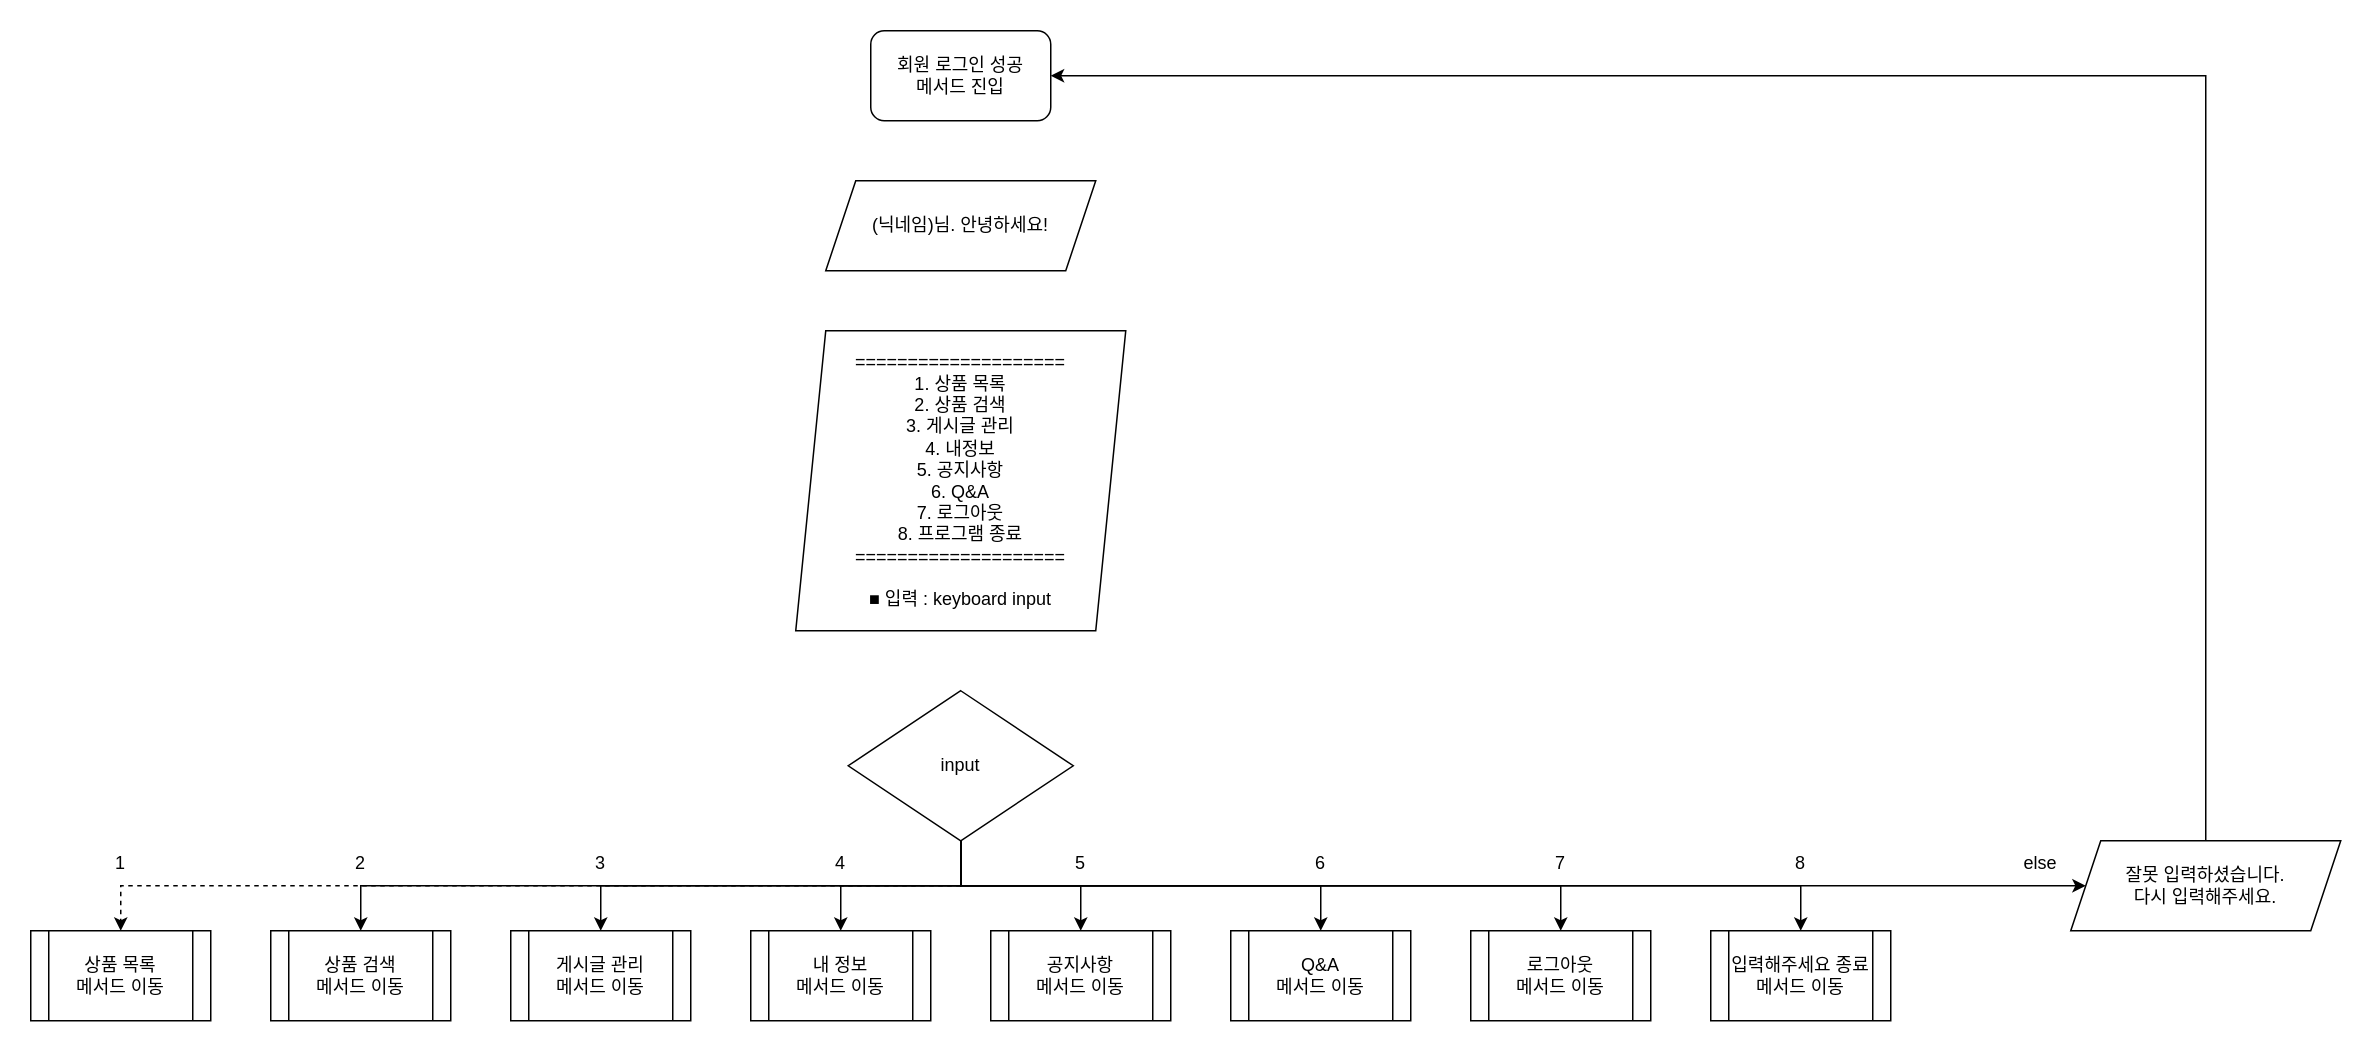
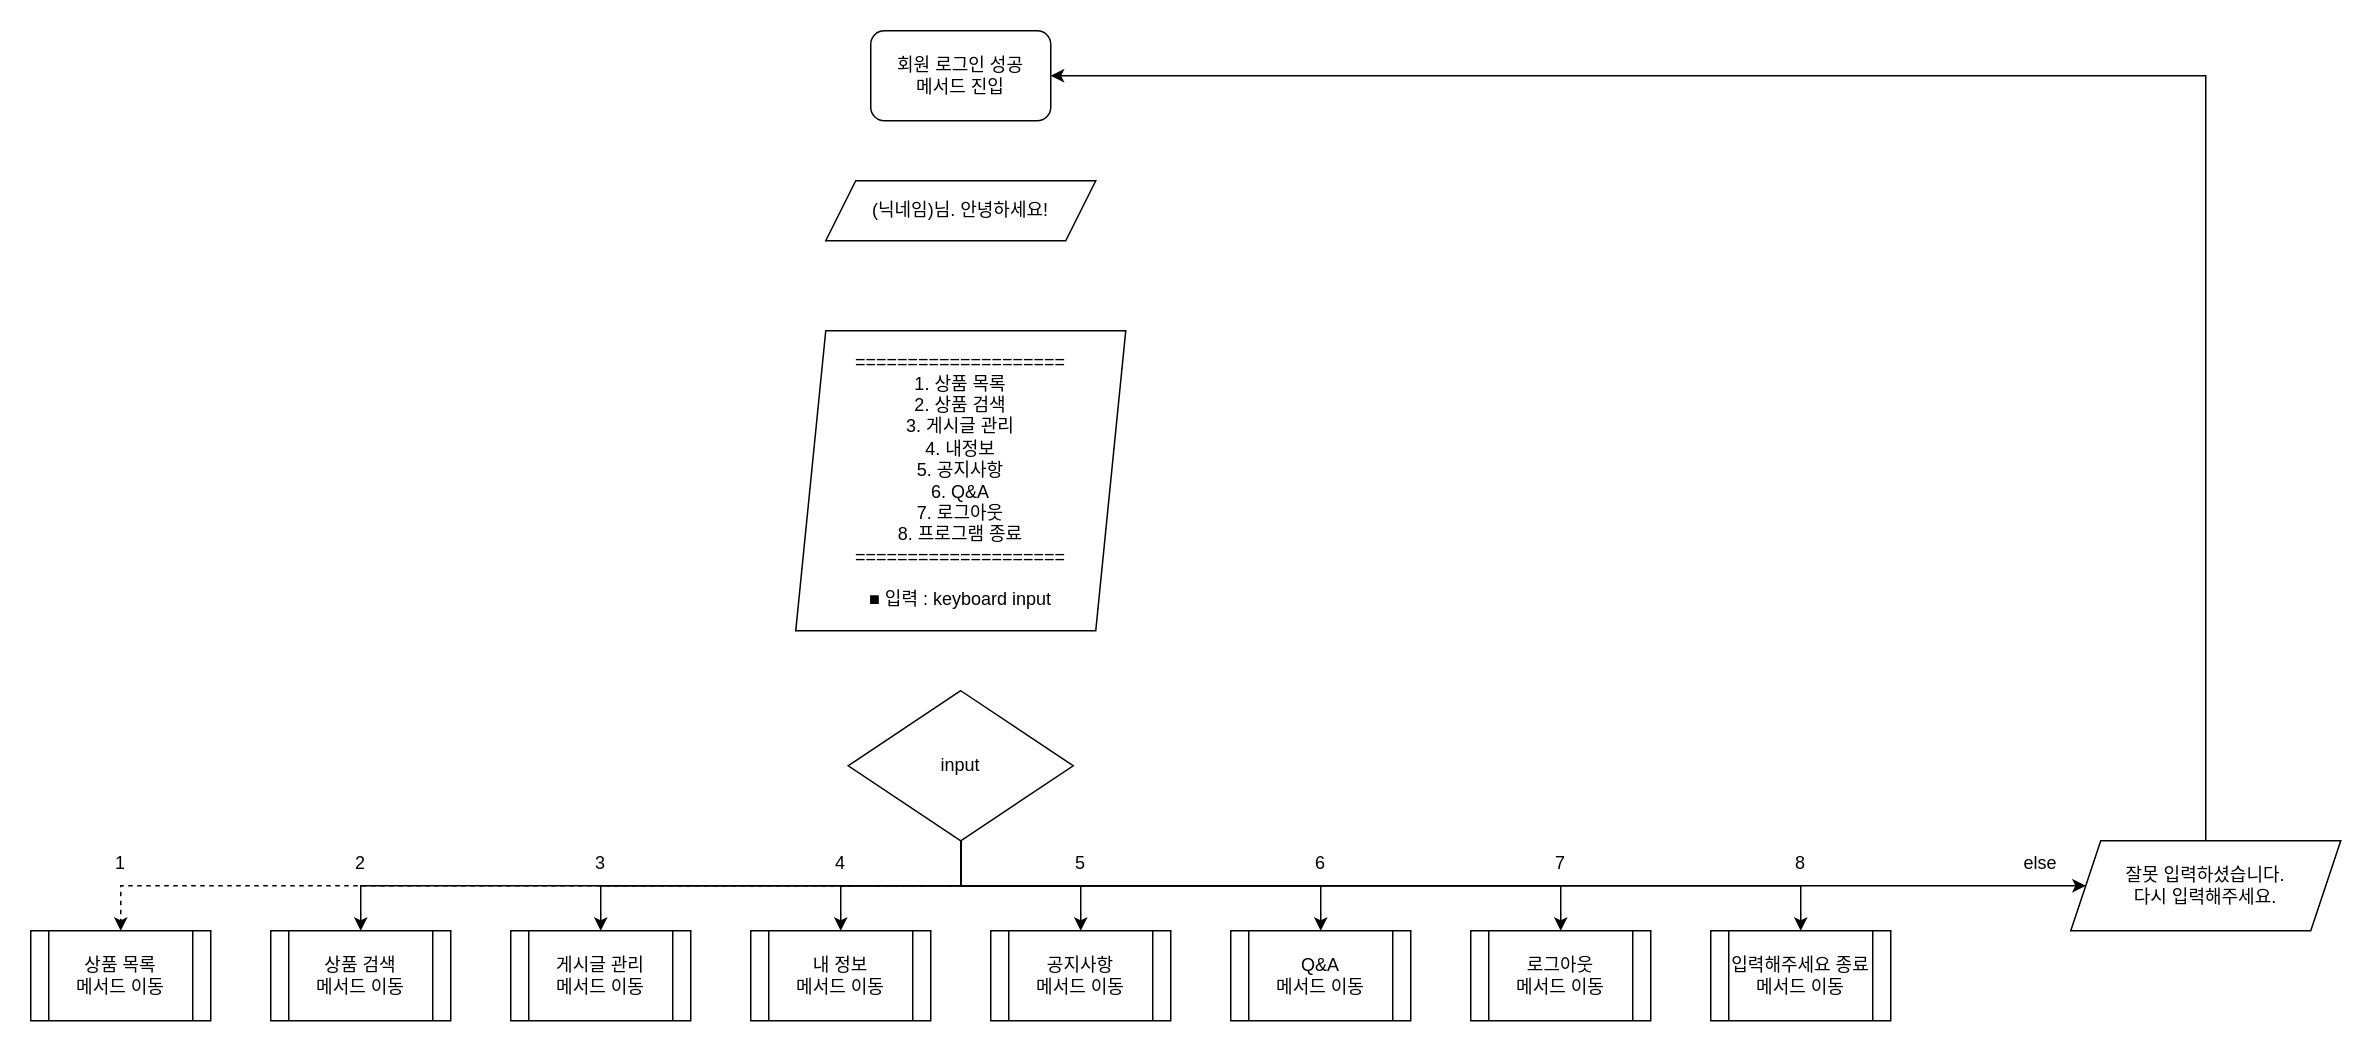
- <mxCell id="3" value="(닉네임)님. 안녕하세요!" style="shape=parallelogram;perimeter=parallelogramPerimeter;whiteSpace=wrap;html=1;fixedSize=1;" vertex="1" parent="1"><mxGeometry x="550" y="120" width="180" height="60" as="geometry" /></mxCell>
+ <mxCell id="3" value="(닉네임)님. 안녕하세요!" style="shape=parallelogram;perimeter=parallelogramPerimeter;whiteSpace=wrap;html=1;fixedSize=1;" vertex="1" parent="1"><mxGeometry x="550" y="120" width="180" height="40" as="geometry" /></mxCell>
